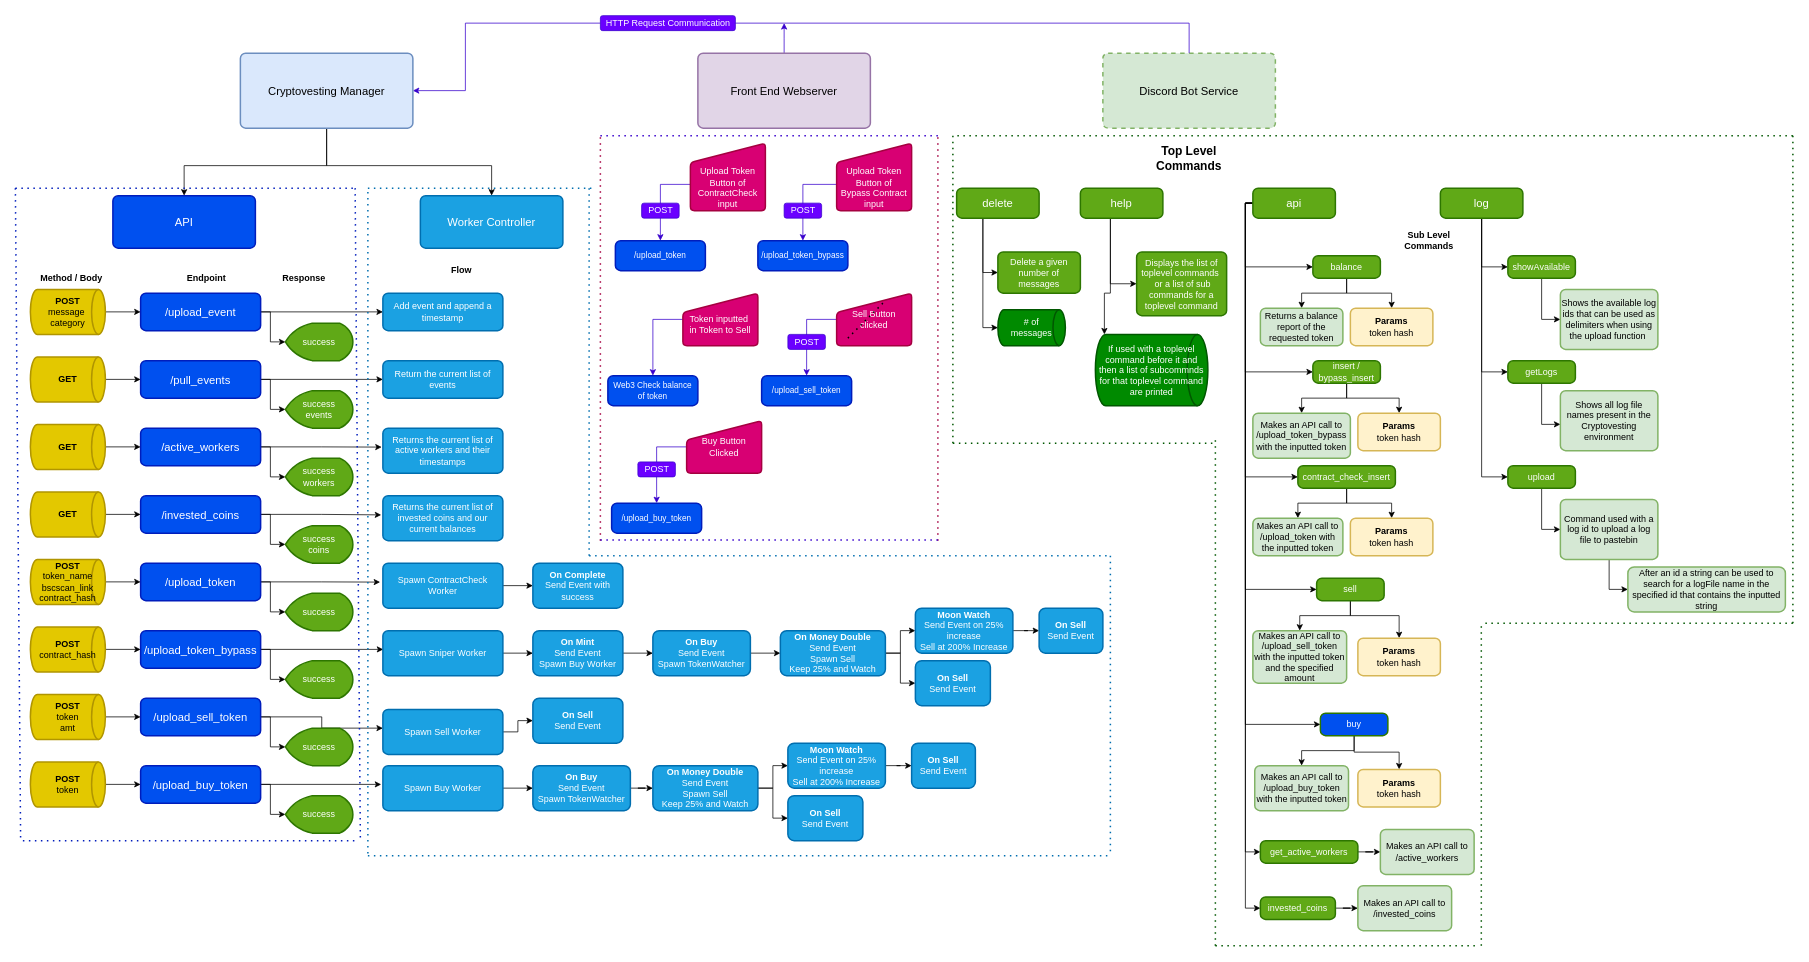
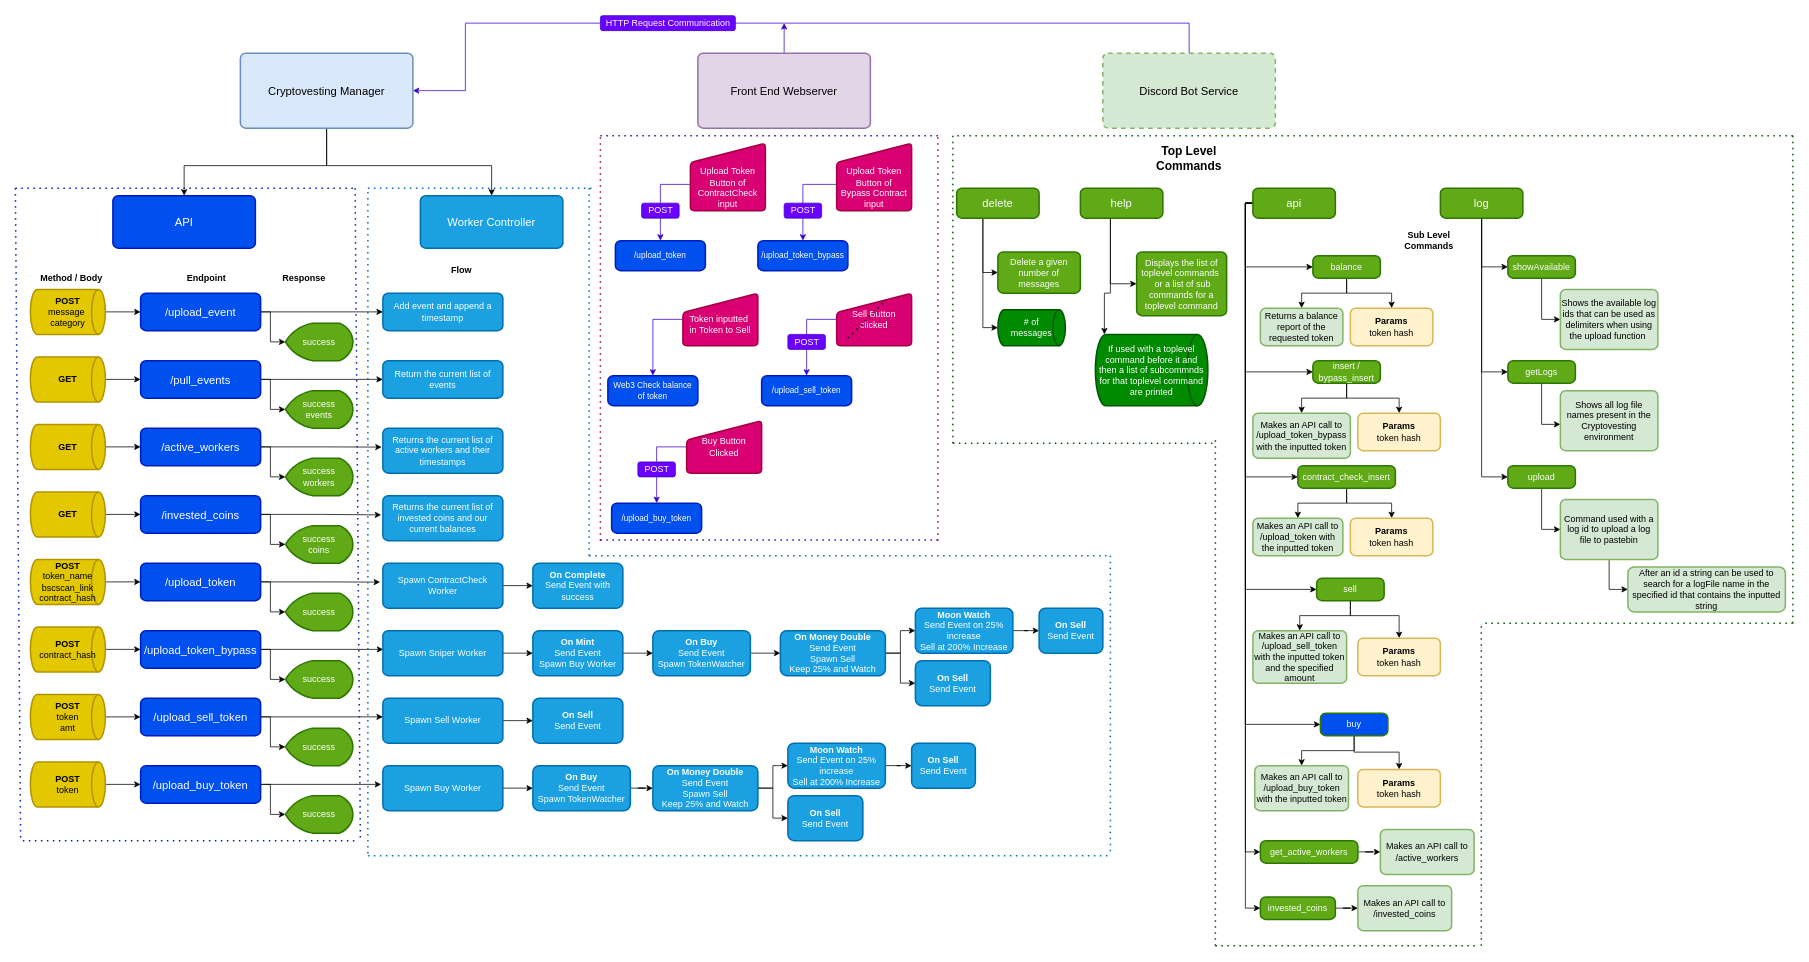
- <mxCell id="74" value="&lt;font style=&quot;font-size: 12px&quot;&gt;Spawn Sell Worker&lt;/font&gt;" style="rounded=1;whiteSpace=wrap;html=1;absoluteArcSize=1;arcSize=14;strokeWidth=2;fillColor=#1ba1e2;strokeColor=#006EAF;fontColor=#ffffff;" vertex="1" parent="1"><mxGeometry x="510" y="945" width="160" height="60" as="geometry" /></mxCell>
+ <mxCell id="74" value="&lt;font style=&quot;font-size: 12px&quot;&gt;Spawn Sell Worker&lt;/font&gt;" style="rounded=1;whiteSpace=wrap;html=1;absoluteArcSize=1;arcSize=14;strokeWidth=2;fillColor=#1ba1e2;strokeColor=#006EAF;fontColor=#ffffff;" vertex="1" parent="1"><mxGeometry x="510" y="930" width="160" height="60" as="geometry" /></mxCell>
